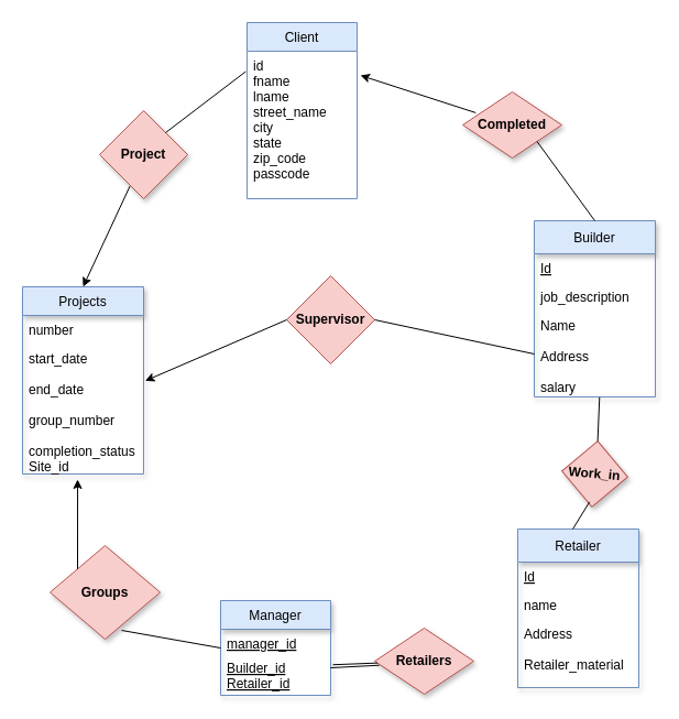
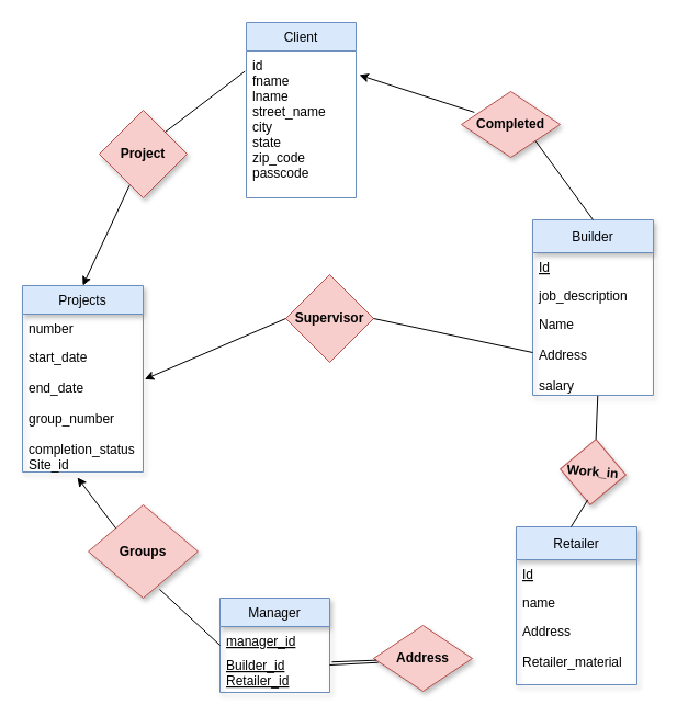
- <mxCell id="16" value="&lt;b&gt;Groups&lt;/b&gt;" style="rhombus;whiteSpace=wrap;html=1;shadow=1;fillColor=#f8cecc;strokeColor=#b85450;" parent="1" vertex="1"><mxGeometry x="45" y="495" width="100" height="85" as="geometry" /></mxCell>
+ <mxCell id="16" value="&lt;b&gt;Groups&lt;/b&gt;" style="rhombus;whiteSpace=wrap;html=1;shadow=1;fillColor=#f8cecc;strokeColor=#b85450;" parent="1" vertex="1"><mxGeometry x="80" y="460" width="100" height="85" as="geometry" /></mxCell>
- <mxCell id="15" value="&lt;b&gt;Retailers&lt;/b&gt;" style="rhombus;whiteSpace=wrap;html=1;shadow=1;fillColor=#f8cecc;strokeColor=#b85450;" parent="1" vertex="1"><mxGeometry x="340" y="570" width="90" height="60" as="geometry" /></mxCell>
+ <mxCell id="15" value="&lt;b&gt;Address&lt;/b&gt;" style="rhombus;whiteSpace=wrap;html=1;shadow=1;fillColor=#f8cecc;strokeColor=#b85450;" parent="1" vertex="1"><mxGeometry x="340" y="570" width="90" height="60" as="geometry" /></mxCell>
